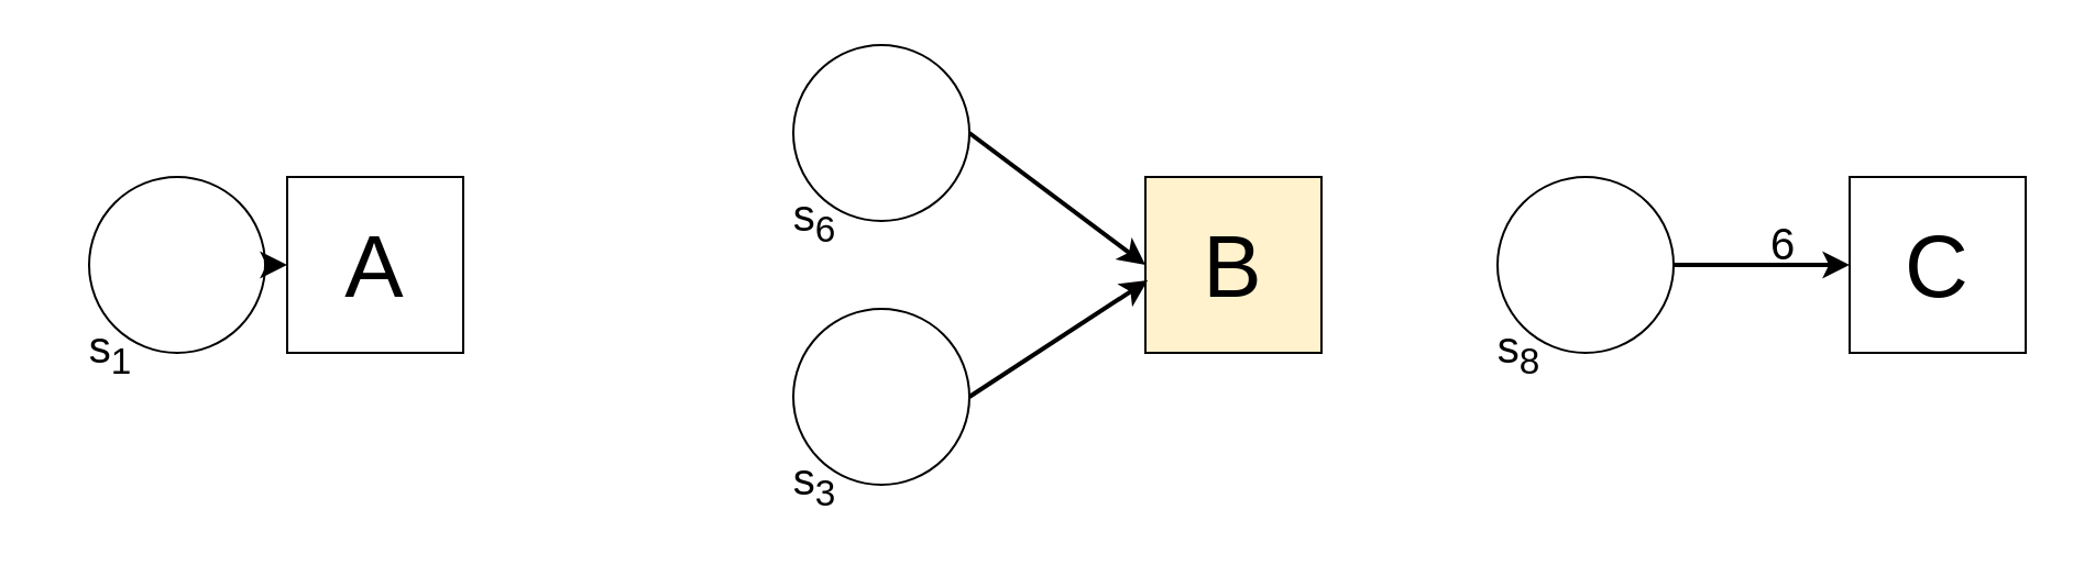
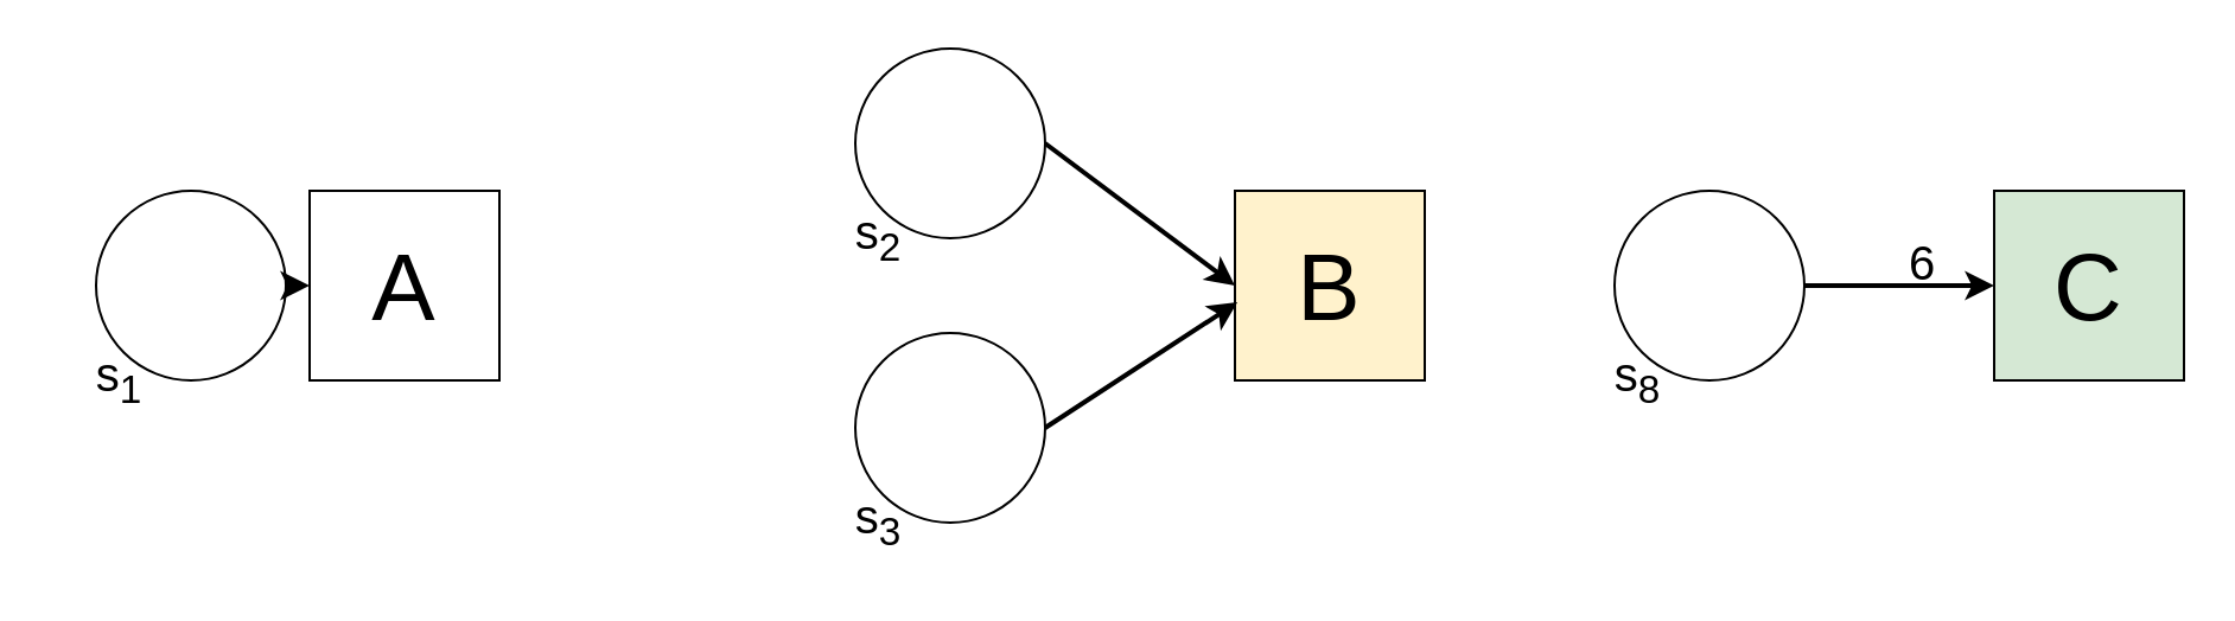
- <mxCell id="12" value="s&lt;sub&gt;6&lt;/sub&gt;" style="text;html=1;strokeColor=none;fillColor=none;align=center;verticalAlign=middle;whiteSpace=wrap;rounded=0;fontSize=20;" vertex="1" parent="1"><mxGeometry x="340" y="80" width="60" height="40" as="geometry" /></mxCell>
+ <mxCell id="12" value="s&lt;sub&gt;2&lt;/sub&gt;" style="text;html=1;strokeColor=none;fillColor=none;align=center;verticalAlign=middle;whiteSpace=wrap;rounded=0;fontSize=20;" vertex="1" parent="1"><mxGeometry x="340" y="80" width="60" height="40" as="geometry" /></mxCell>
- <mxCell id="5" value="C" style="rounded=0;whiteSpace=wrap;html=1;fontSize=40;" parent="1" vertex="1"><mxGeometry x="840" y="80" width="80" height="80" as="geometry" /></mxCell>
+ <mxCell id="5" value="C" style="rounded=0;whiteSpace=wrap;html=1;fontSize=40;fillColor=#d5e8d4;" parent="1" vertex="1"><mxGeometry x="840" y="80" width="80" height="80" as="geometry" /></mxCell>
